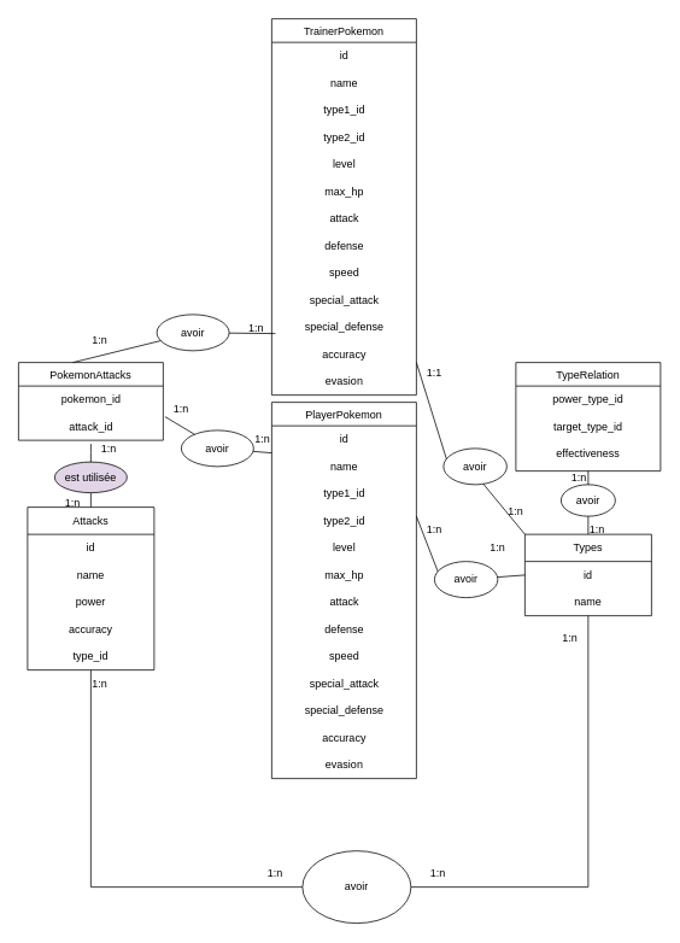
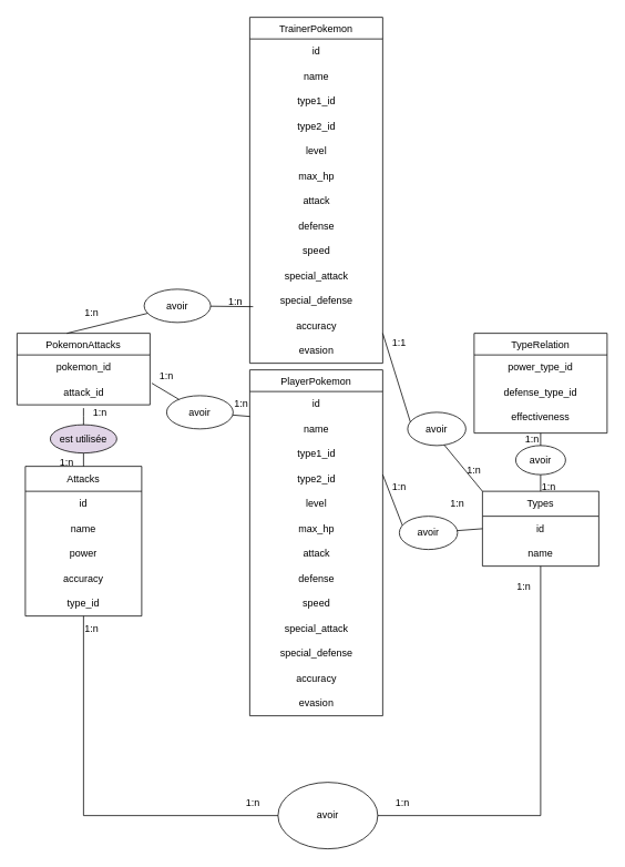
- <mxCell id="21" value="target_type_id" style="text;html=1;align=center;verticalAlign=middle;whiteSpace=wrap;rounded=0;" parent="19" vertex="1"><mxGeometry y="56" width="160" height="30" as="geometry" /></mxCell>
+ <mxCell id="21" value="defense_type_id" style="text;html=1;align=center;verticalAlign=middle;whiteSpace=wrap;rounded=0;" parent="19" vertex="1"><mxGeometry y="56" width="160" height="30" as="geometry" /></mxCell>
